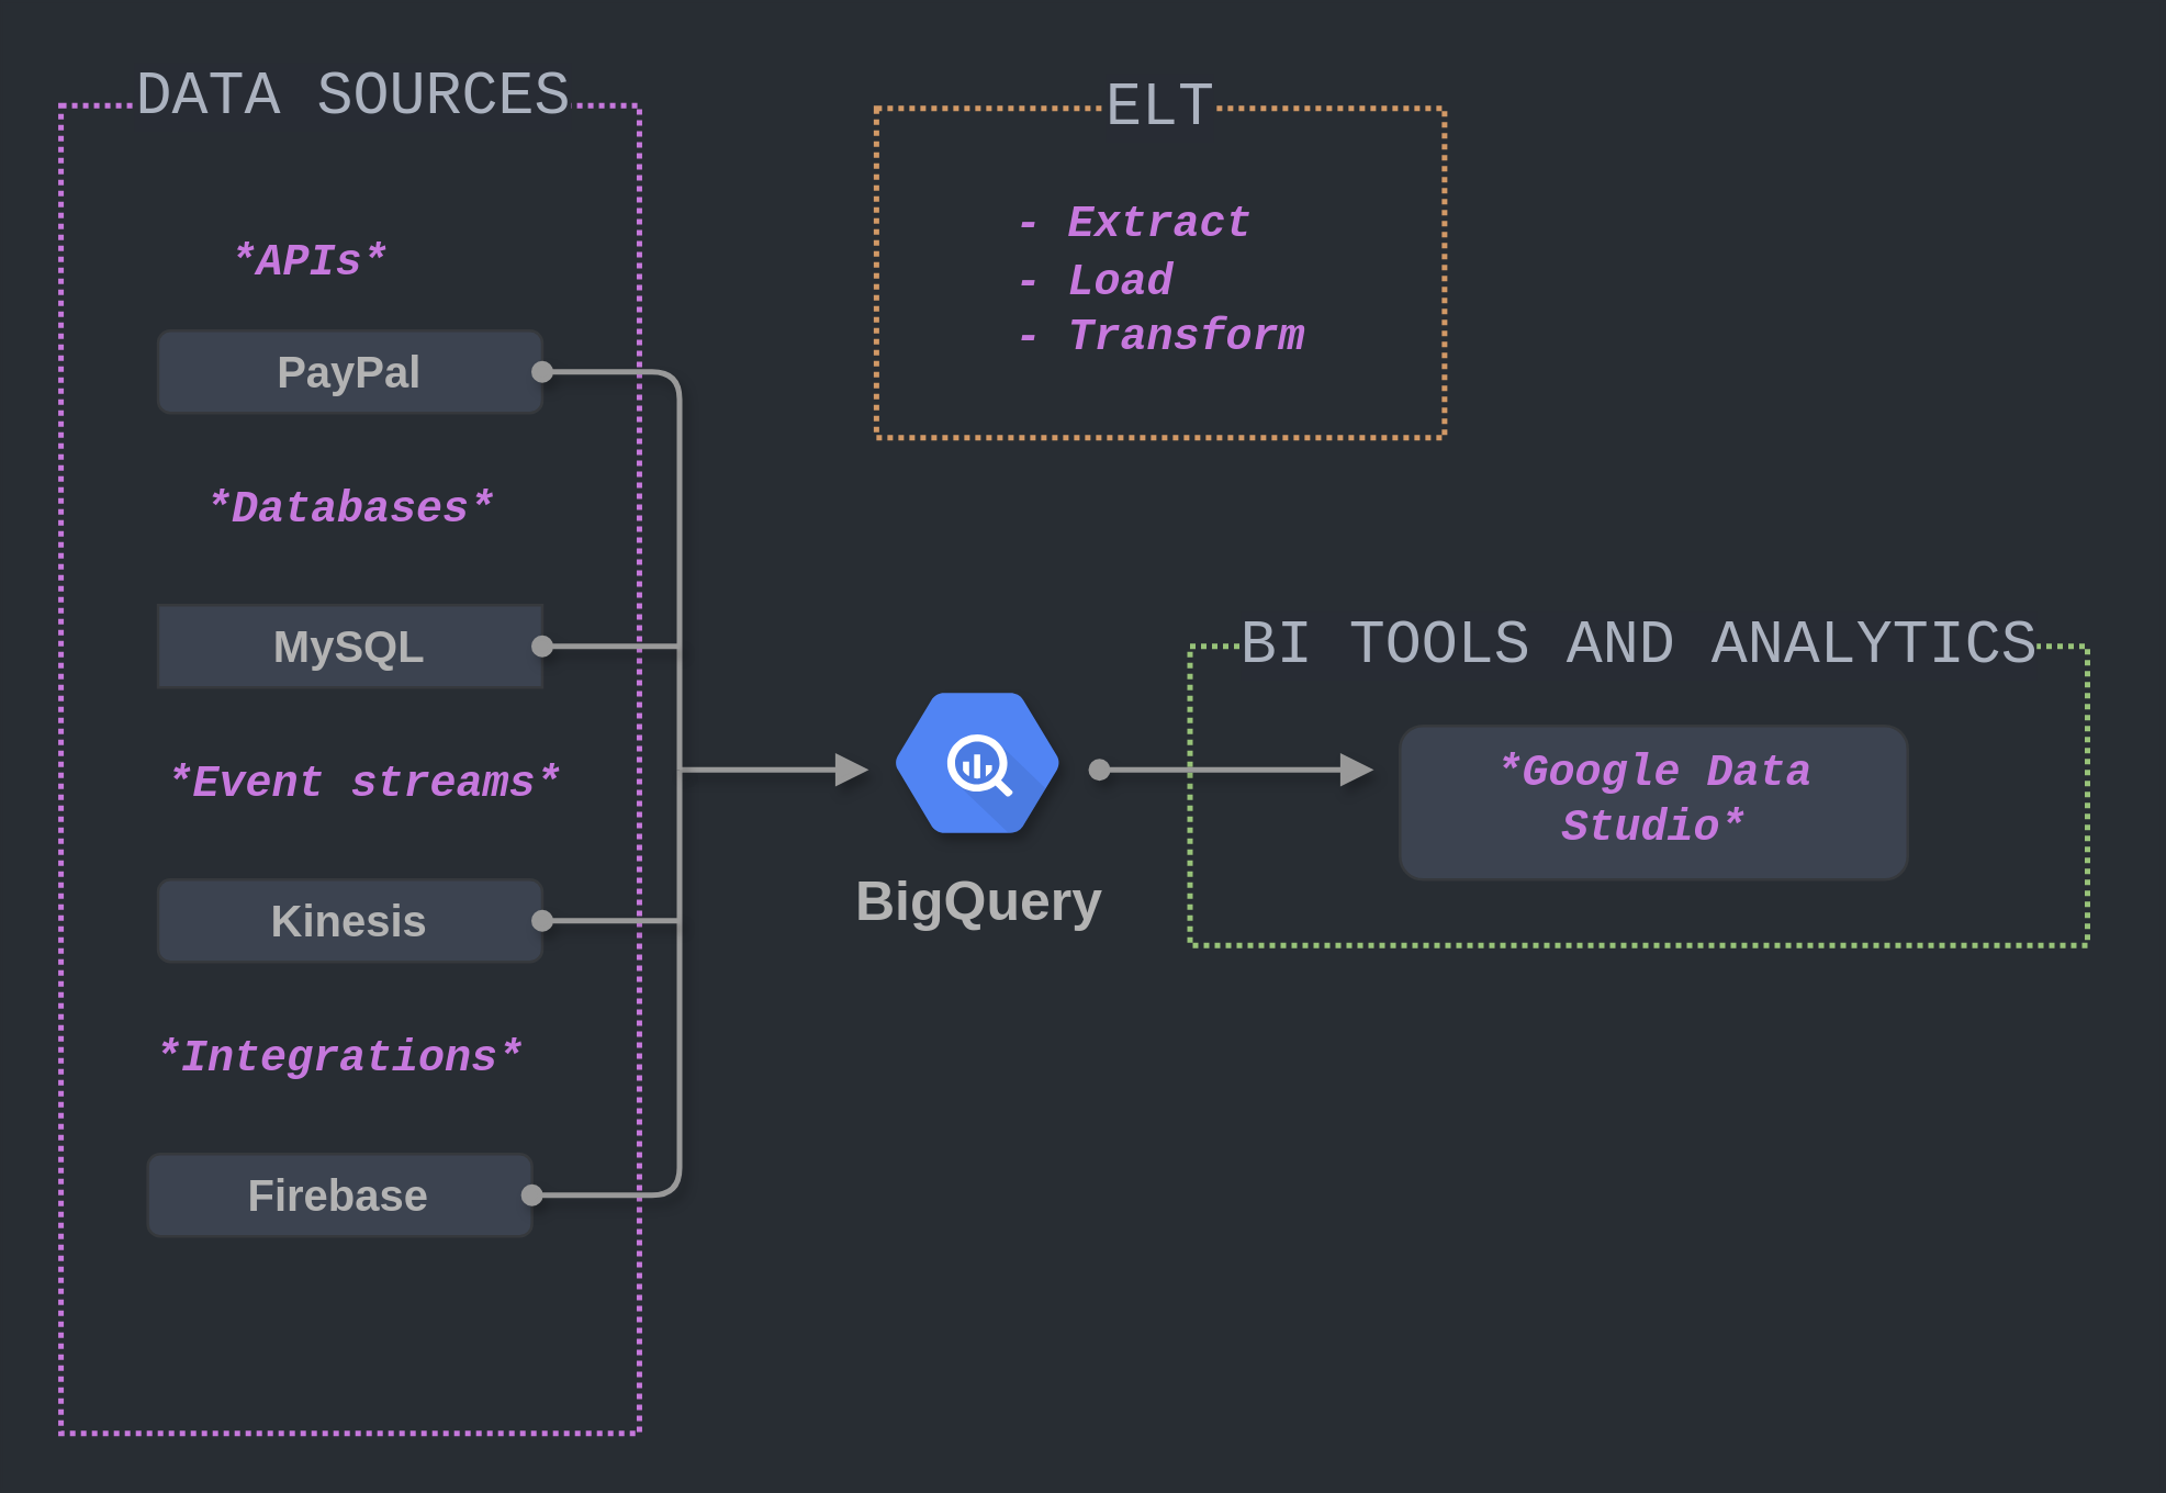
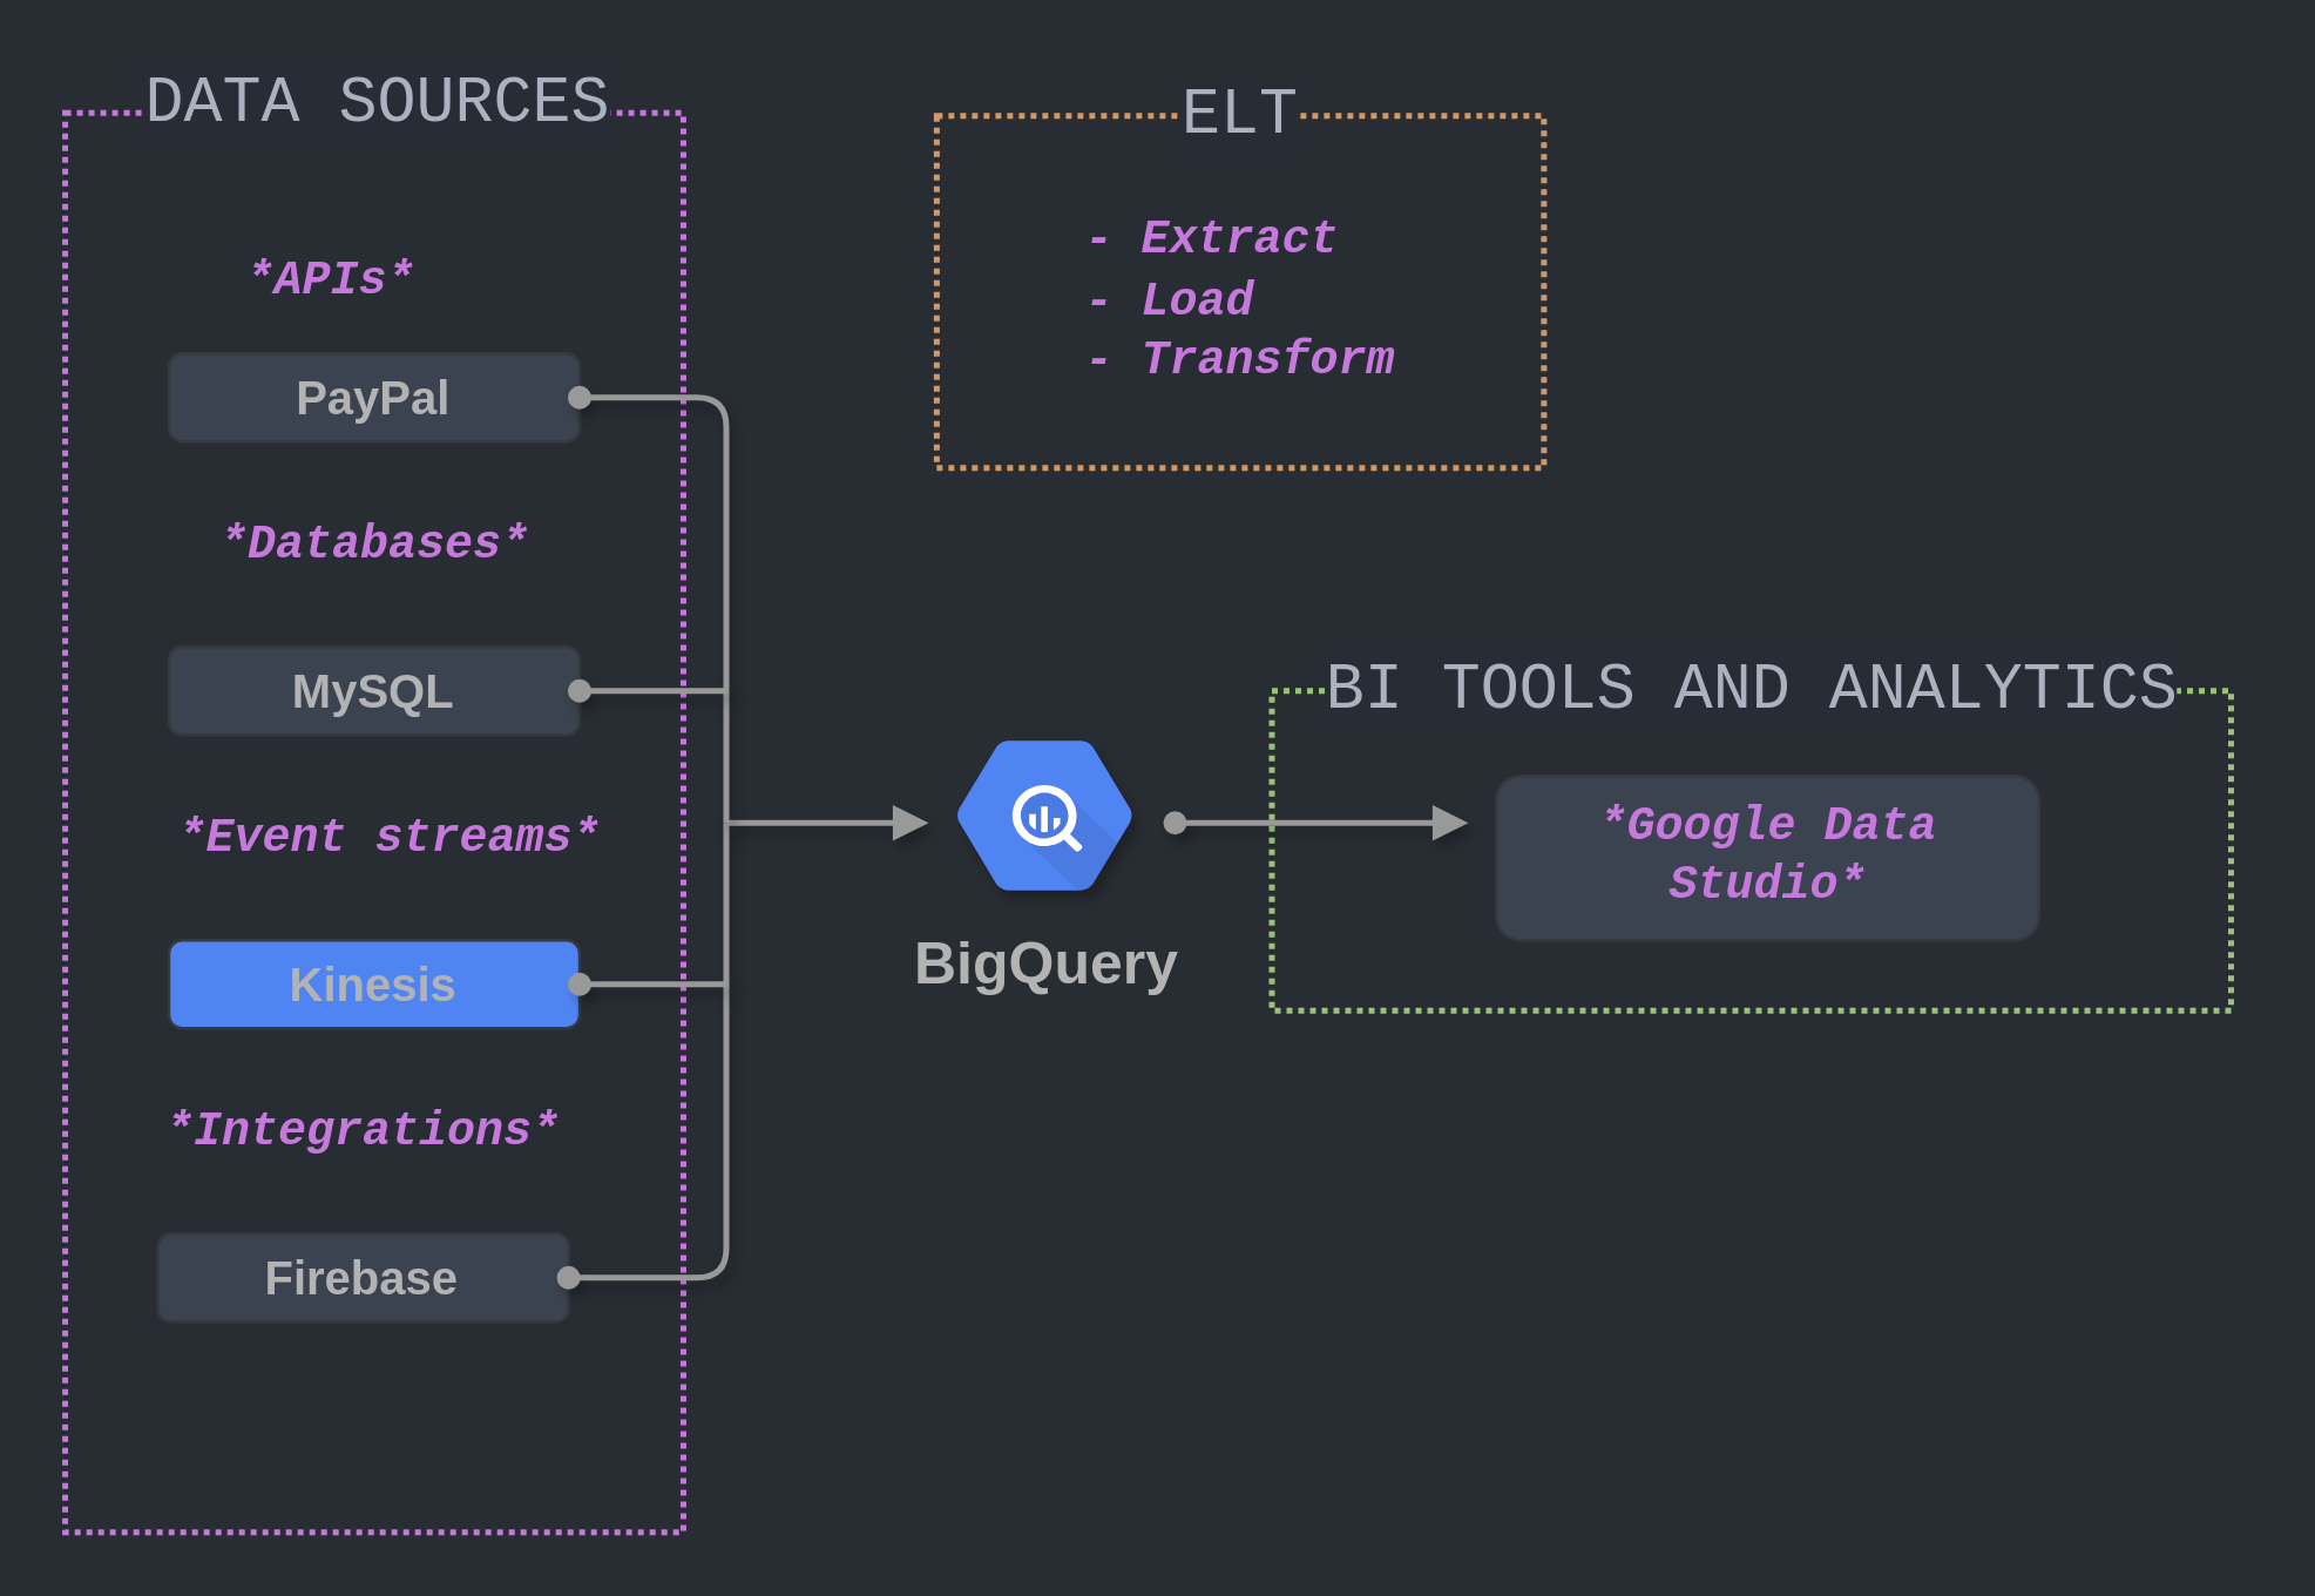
- <mxCell id="8" value="&lt;b&gt;&lt;font style=&quot;font-size: 16px&quot;&gt;MySQL&lt;/font&gt;&lt;/b&gt;" style="whiteSpace=wrap;html=1;fillColor=#3C4350;strokeColor=#36393d;fontColor=#B3B3B3;rounded=0;" vertex="1" parent="1"><mxGeometry x="57" y="220" width="140" height="30" as="geometry" /></mxCell>
+ <mxCell id="8" value="&lt;b&gt;&lt;font style=&quot;font-size: 16px&quot;&gt;MySQL&lt;/font&gt;&lt;/b&gt;" style="whiteSpace=wrap;html=1;rounded=1;fillColor=#3C4350;strokeColor=#36393d;fontColor=#B3B3B3;" vertex="1" parent="1"><mxGeometry x="57" y="220" width="140" height="30" as="geometry" /></mxCell>
- <mxCell id="9" value="&lt;span style=&quot;font-size: 16px&quot;&gt;&lt;b&gt;Kinesis&lt;/b&gt;&lt;/span&gt;" style="whiteSpace=wrap;html=1;rounded=1;fillColor=#3C4350;strokeColor=#36393d;fontColor=#B3B3B3;" vertex="1" parent="1"><mxGeometry x="57" y="320" width="140" height="30" as="geometry" /></mxCell>
+ <mxCell id="9" value="&lt;span style=&quot;font-size: 16px&quot;&gt;&lt;b&gt;Kinesis&lt;/b&gt;&lt;/span&gt;" style="whiteSpace=wrap;html=1;rounded=1;fillColor=#5184f3;strokeColor=#36393d;fontColor=#B3B3B3;" vertex="1" parent="1"><mxGeometry x="57" y="320" width="140" height="30" as="geometry" /></mxCell>
